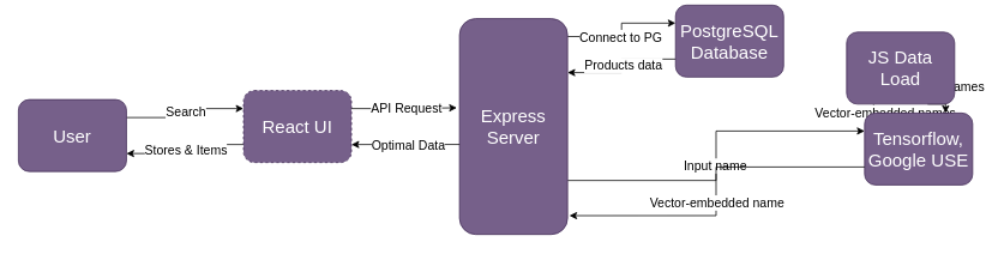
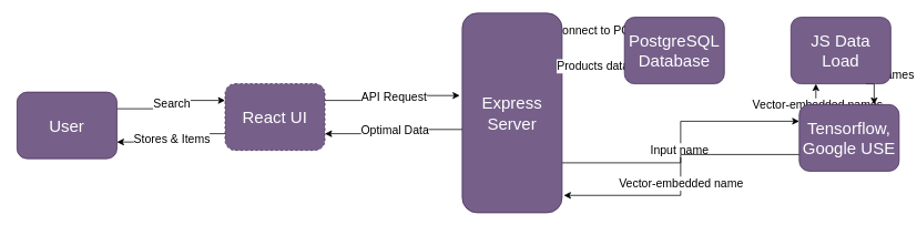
- <mxCell id="15" value="&lt;font style=&quot;font-size: 20px;&quot;&gt;PostgreSQL Database&lt;/font&gt;" style="whiteSpace=wrap;html=1;fillColor=#76608a;fontColor=#ffffff;strokeColor=#432D57;rounded=1;" vertex="1" parent="1"><mxGeometry x="750" y="5" width="120" height="80" as="geometry" /></mxCell>
+ <mxCell id="15" value="&lt;font style=&quot;font-size: 20px;&quot;&gt;PostgreSQL Database&lt;/font&gt;" style="whiteSpace=wrap;html=1;fillColor=#76608a;fontColor=#ffffff;strokeColor=#432D57;rounded=1;" vertex="1" parent="1"><mxGeometry x="750" y="20" width="120" height="80" as="geometry" /></mxCell>
- <mxCell id="23" value="&lt;span style=&quot;font-size: 20px;&quot;&gt;JS Data Load&lt;/span&gt;" style="whiteSpace=wrap;html=1;fillColor=#76608a;fontColor=#ffffff;strokeColor=#432D57;rounded=1;" vertex="1" parent="1"><mxGeometry x="940" y="35" width="120" height="80" as="geometry" /></mxCell>
+ <mxCell id="23" value="&lt;span style=&quot;font-size: 20px;&quot;&gt;JS Data Load&lt;/span&gt;" style="whiteSpace=wrap;html=1;fillColor=#76608a;fontColor=#ffffff;strokeColor=#432D57;rounded=1;" vertex="1" parent="1"><mxGeometry x="950" y="20" width="120" height="80" as="geometry" /></mxCell>
- <mxCell id="12" value="&lt;font style=&quot;font-size: 20px;&quot;&gt;Express Server&lt;/font&gt;" style="whiteSpace=wrap;html=1;fillColor=#76608a;fontColor=#ffffff;strokeColor=#432D57;rounded=1;" vertex="1" parent="1"><mxGeometry x="510" y="20" width="120" height="240" as="geometry" /></mxCell>
+ <mxCell id="12" value="&lt;font style=&quot;font-size: 20px;&quot;&gt;Express Server&lt;/font&gt;" style="whiteSpace=wrap;html=1;fillColor=#76608a;fontColor=#ffffff;strokeColor=#432D57;rounded=1;" vertex="1" parent="1"><mxGeometry x="555" y="15" width="120" height="240" as="geometry" /></mxCell>
